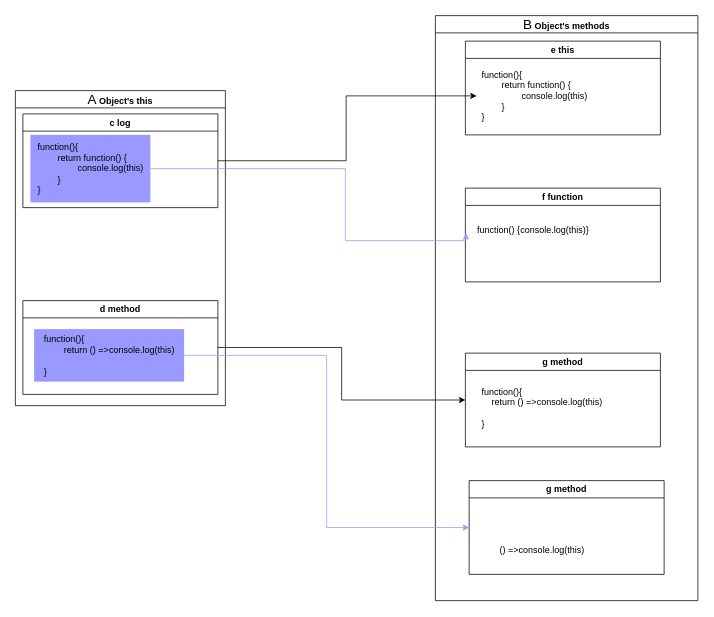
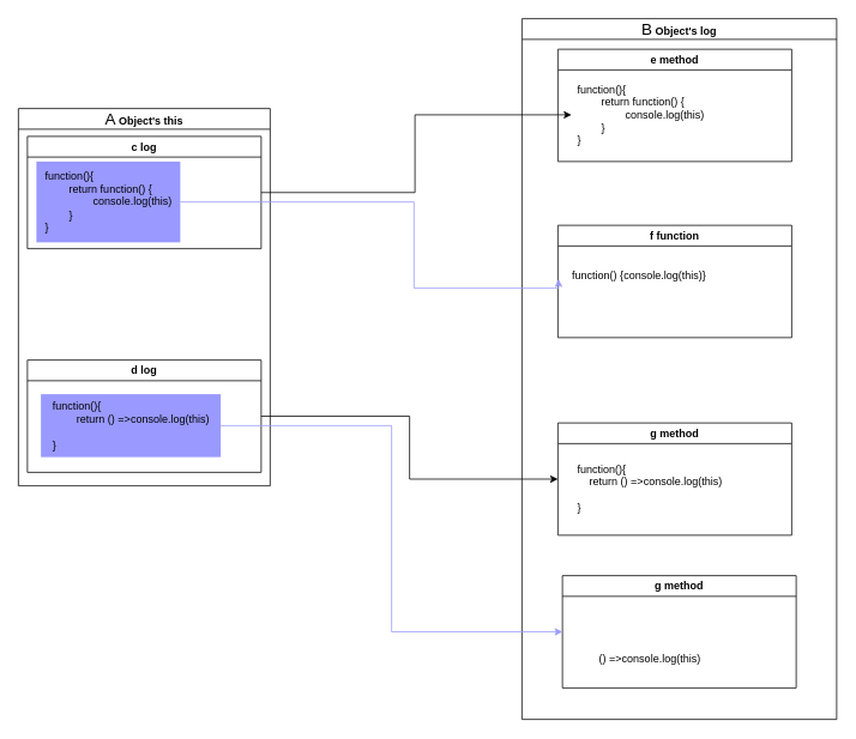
- <mxCell id="8" value="&lt;span style=&quot;font-weight: normal;&quot;&gt;&lt;font style=&quot;font-size: 18px;&quot;&gt;B&lt;/font&gt;&lt;/span&gt; Object's methods" style="swimlane;whiteSpace=wrap;html=1;startSize=23;" vertex="1" parent="1"><mxGeometry x="580" width="350" height="780" as="geometry" y="20" /></mxCell>
+ <mxCell id="8" value="&lt;span style=&quot;font-weight: normal;&quot;&gt;&lt;font style=&quot;font-size: 18px;&quot;&gt;B&lt;/font&gt;&lt;/span&gt; Object's log" style="swimlane;whiteSpace=wrap;html=1;startSize=23;" vertex="1" parent="1"><mxGeometry x="580" width="350" height="780" as="geometry" y="20" /></mxCell>
- <mxCell id="10" value="e this" style="swimlane;whiteSpace=wrap;html=1;" vertex="1" parent="8"><mxGeometry x="40" y="34" width="260" height="125" as="geometry" /></mxCell>
+ <mxCell id="10" value="e method" style="swimlane;whiteSpace=wrap;html=1;" vertex="1" parent="8"><mxGeometry x="40" y="34" width="260" height="125" as="geometry" /></mxCell>
- <mxCell id="4" value="d method" style="swimlane;whiteSpace=wrap;html=1;" vertex="1" parent="2"><mxGeometry x="10" y="280" width="260" height="125" as="geometry" /></mxCell>
+ <mxCell id="4" value="d log" style="swimlane;whiteSpace=wrap;html=1;" vertex="1" parent="2"><mxGeometry x="10" y="280" width="260" height="125" as="geometry" /></mxCell>
